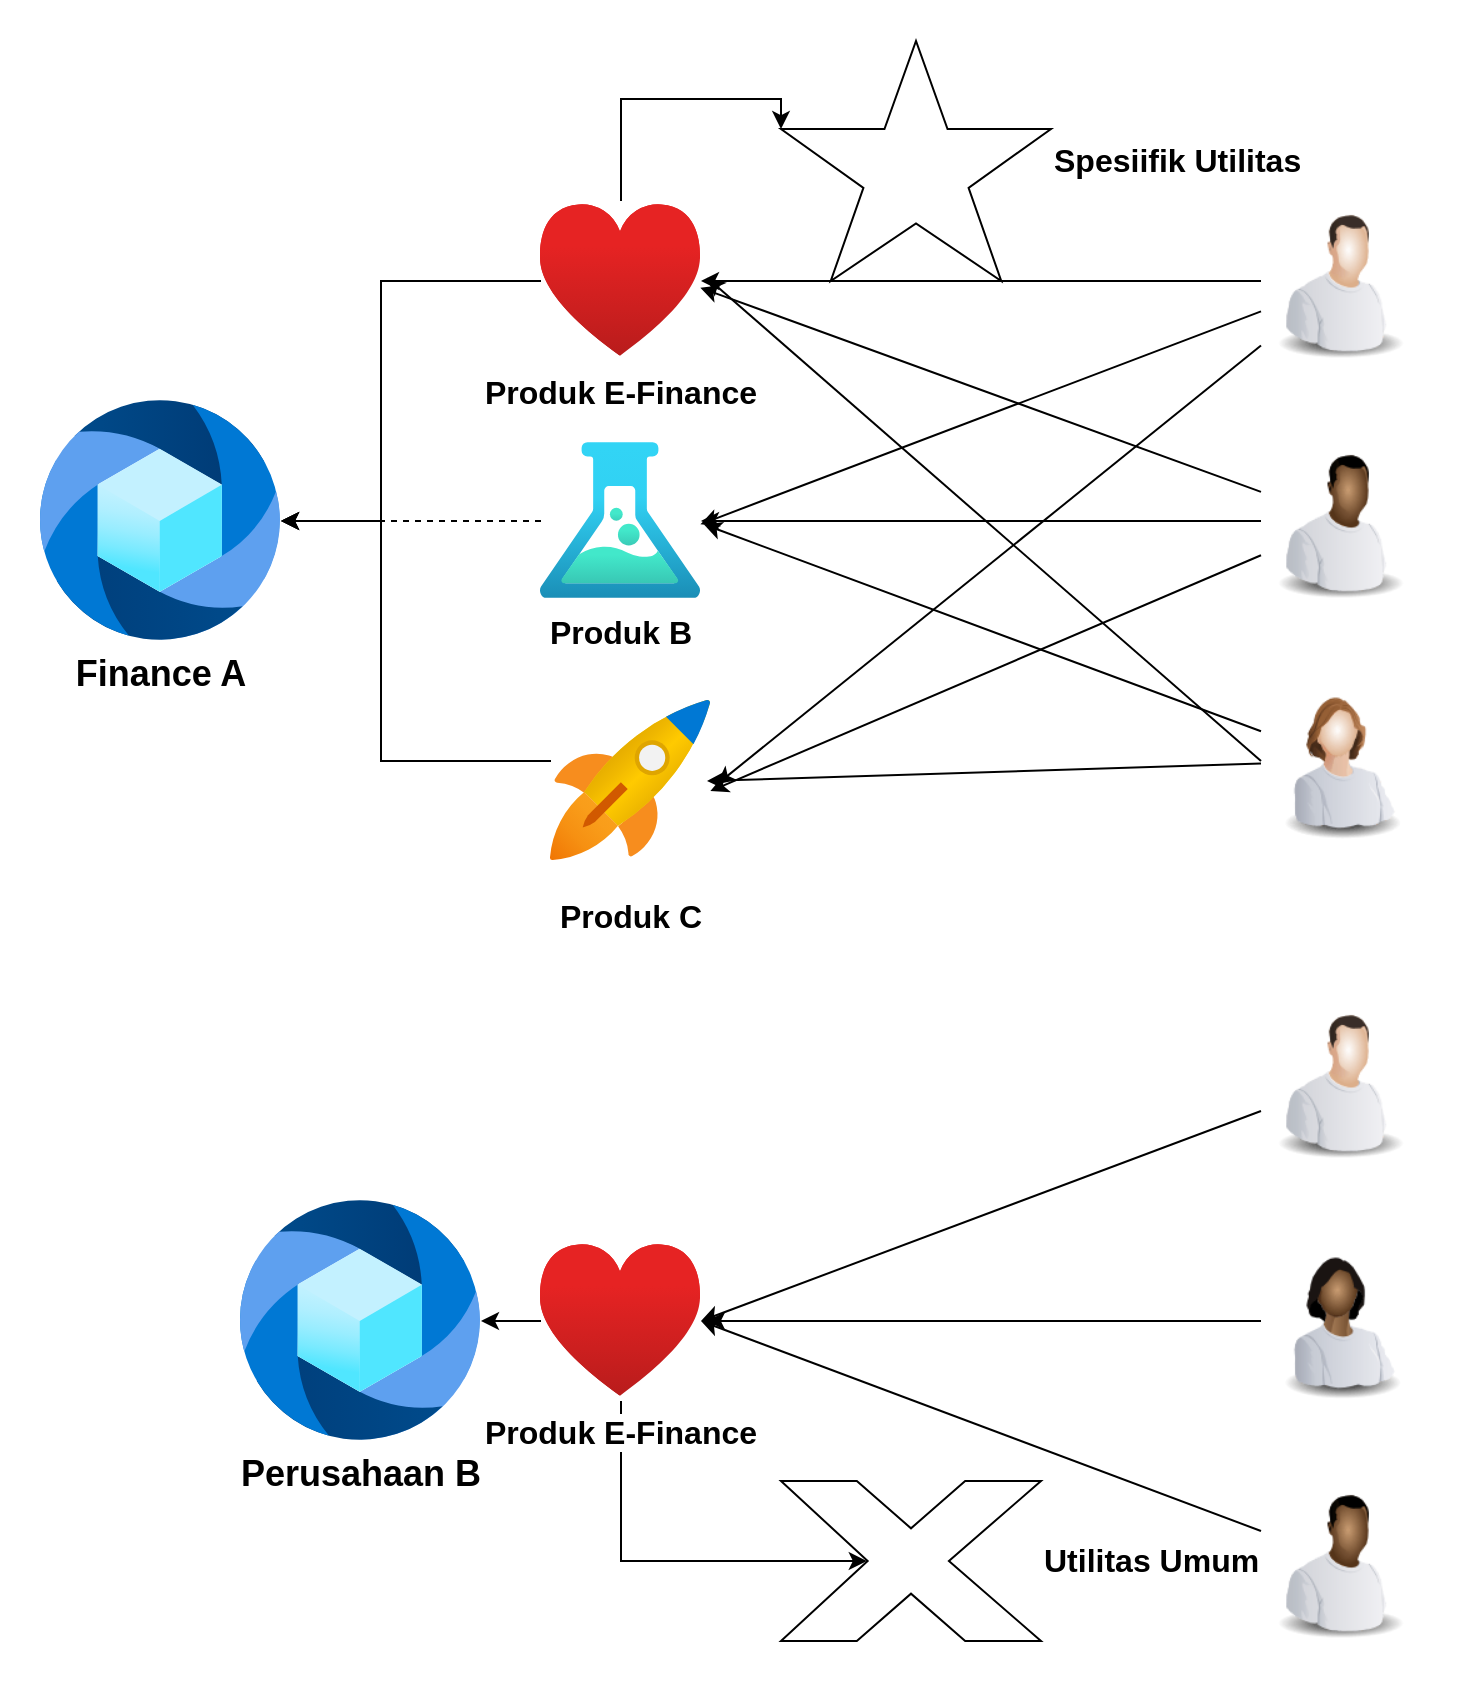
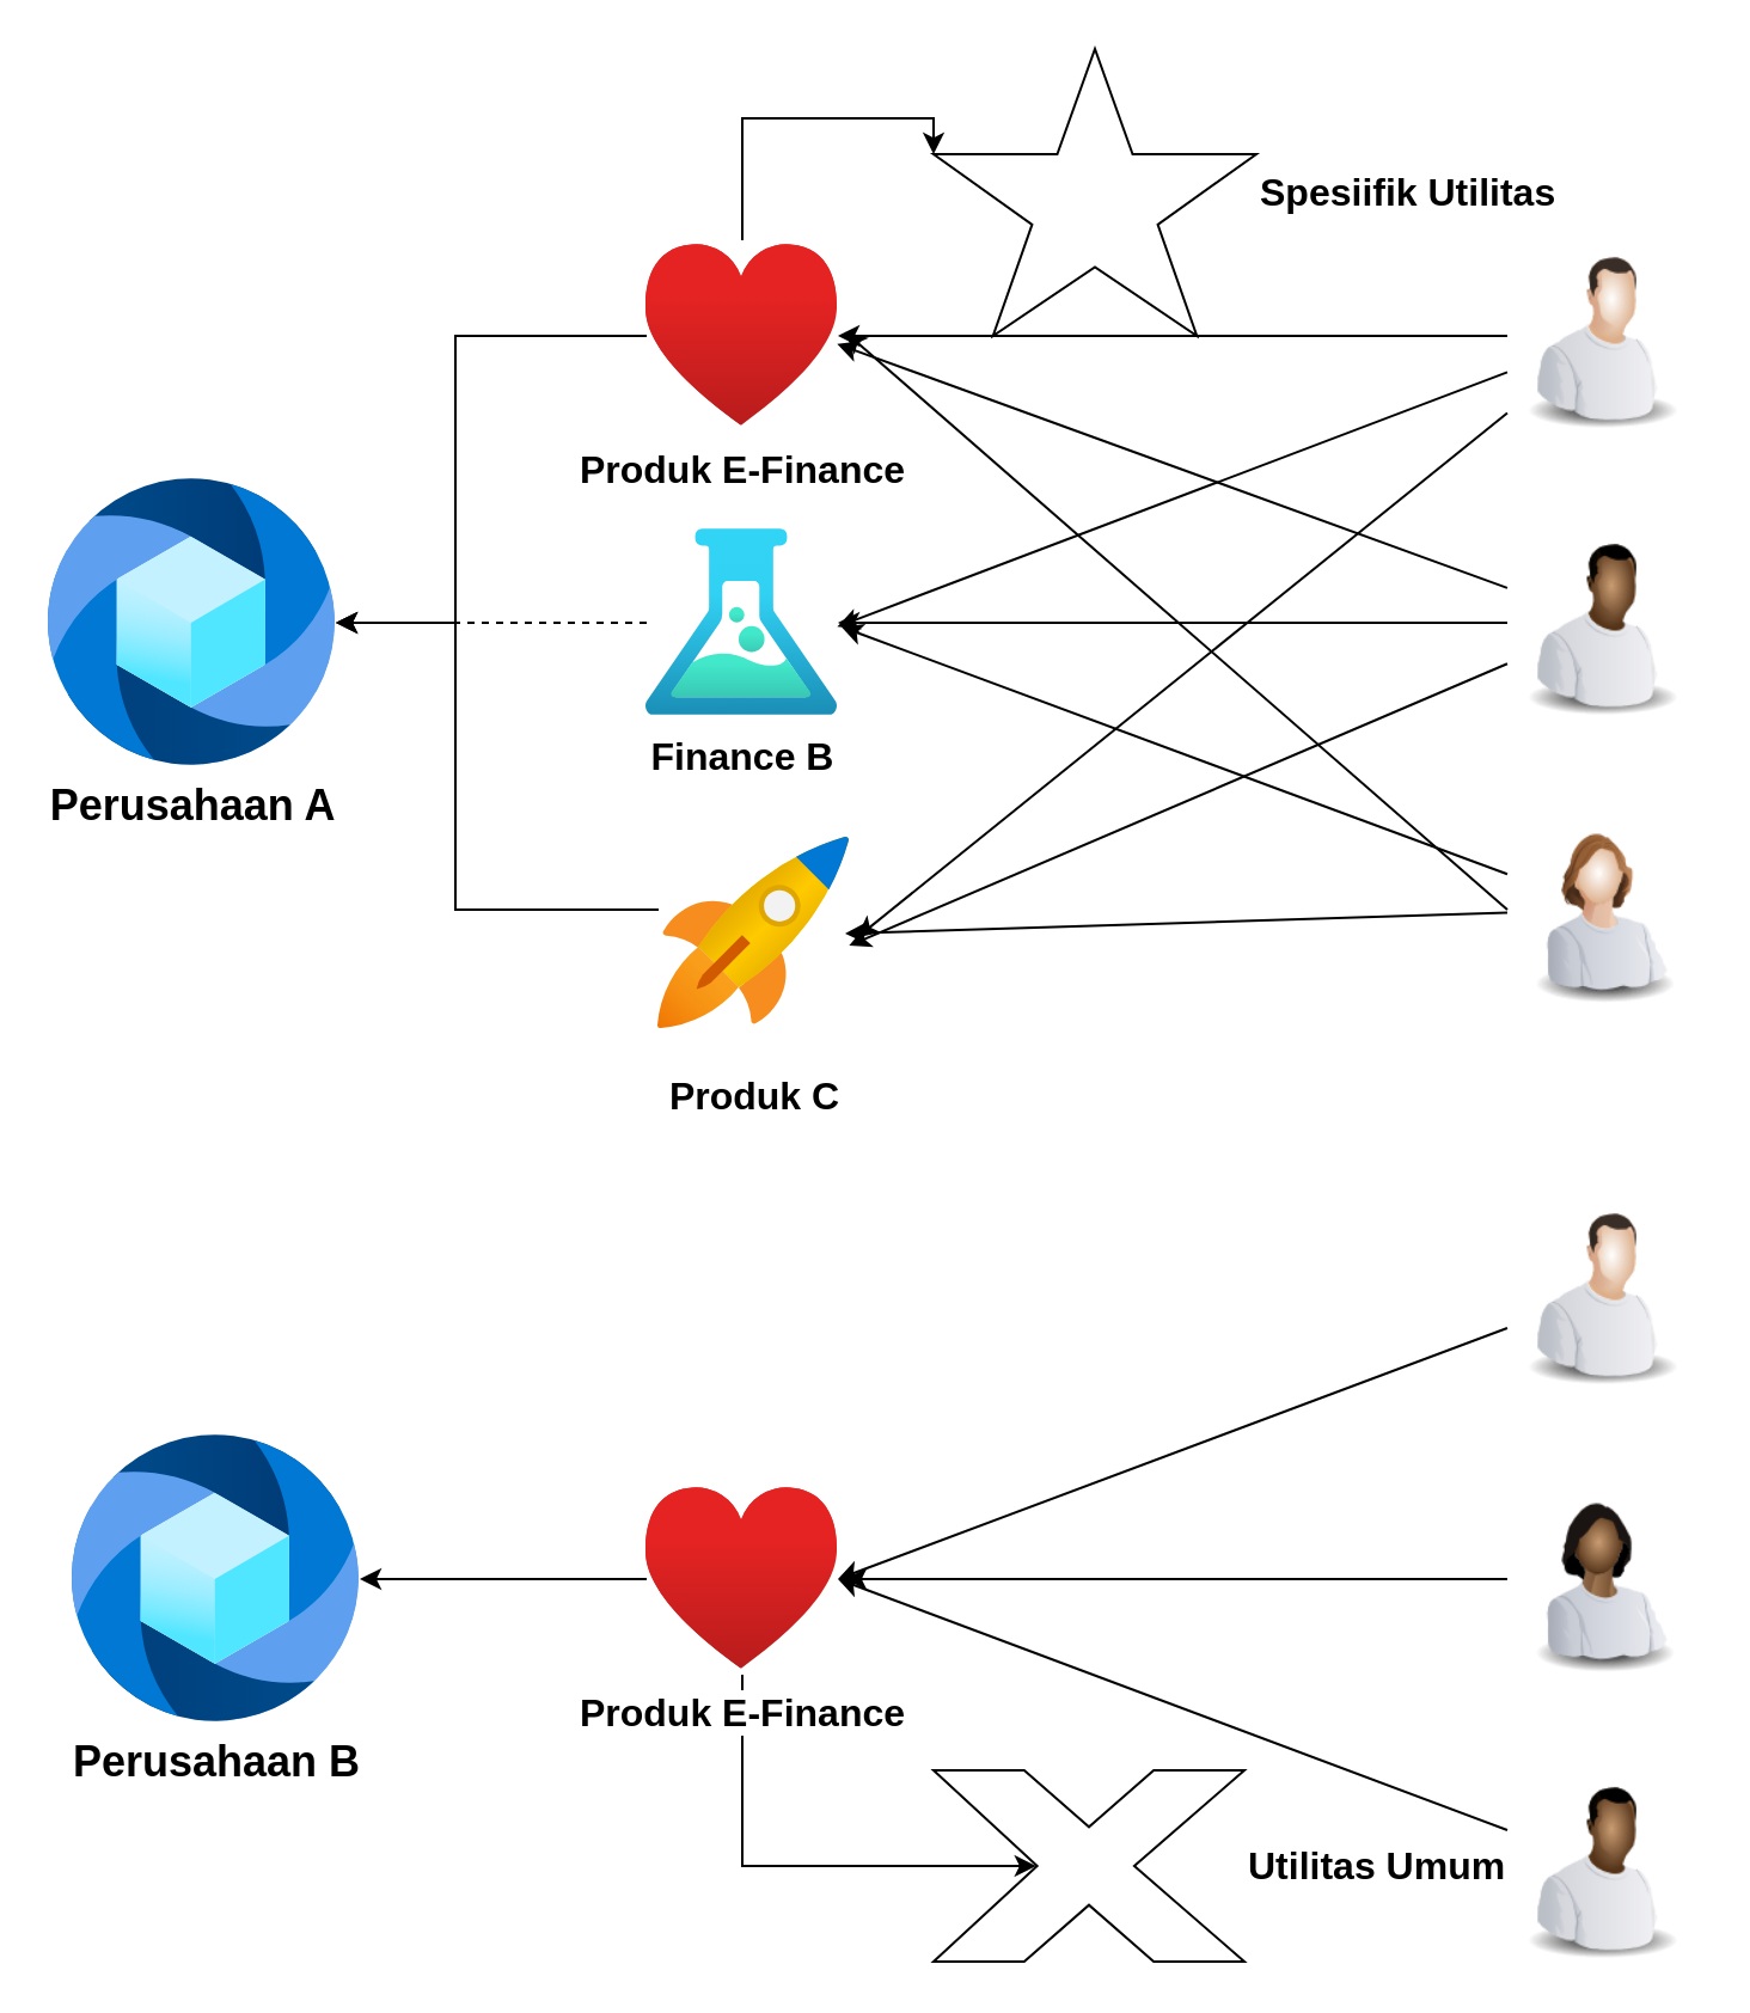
- <mxCell id="12" value="&lt;font style=&quot;font-size: 16px;&quot;&gt;Produk B&lt;/font&gt;" style="image;html=1;points=[];align=center;fontSize=16;image=img/lib/azure2/general/Load_Test.svg;fontStyle=1" vertex="1" parent="1"><mxGeometry x="270" y="220" width="80" height="80" as="geometry" /></mxCell>
+ <mxCell id="12" value="&lt;font style=&quot;font-size: 16px;&quot;&gt;Finance B&lt;/font&gt;" style="image;html=1;points=[];align=center;fontSize=16;image=img/lib/azure2/general/Load_Test.svg;fontStyle=1" vertex="1" parent="1"><mxGeometry x="270" y="220" width="80" height="80" as="geometry" /></mxCell>
- <mxCell id="2" value="&lt;font style=&quot;font-size: 18px;&quot;&gt;&lt;b&gt;Finance A&lt;br&gt;&lt;/b&gt;&lt;/font&gt;" style="image;aspect=fixed;html=1;points=[];align=center;fontSize=12;image=img/lib/azure2/web/Azure_Media_Service.svg;" vertex="1" parent="1"><mxGeometry x="20" y="200" width="120" height="120" as="geometry" /></mxCell>
+ <mxCell id="2" value="&lt;font style=&quot;font-size: 18px;&quot;&gt;&lt;b&gt;Perusahaan A&lt;br&gt;&lt;/b&gt;&lt;/font&gt;" style="image;aspect=fixed;html=1;points=[];align=center;fontSize=12;image=img/lib/azure2/web/Azure_Media_Service.svg;" vertex="1" parent="1"><mxGeometry x="20" y="200" width="120" height="120" as="geometry" /></mxCell>
- <mxCell id="3" value="&lt;font style=&quot;font-size: 18px;&quot;&gt;&lt;b&gt;Perusahaan B&lt;br&gt;&lt;/b&gt;&lt;/font&gt;" style="image;aspect=fixed;html=1;points=[];align=center;fontSize=12;image=img/lib/azure2/web/Azure_Media_Service.svg;" vertex="1" parent="1"><mxGeometry x="120" y="600" width="120" height="120" as="geometry" /></mxCell>
+ <mxCell id="3" value="&lt;font style=&quot;font-size: 18px;&quot;&gt;&lt;b&gt;Perusahaan B&lt;br&gt;&lt;/b&gt;&lt;/font&gt;" style="image;aspect=fixed;html=1;points=[];align=center;fontSize=12;image=img/lib/azure2/web/Azure_Media_Service.svg;" vertex="1" parent="1"><mxGeometry x="30" y="600" width="120" height="120" as="geometry" /></mxCell>
